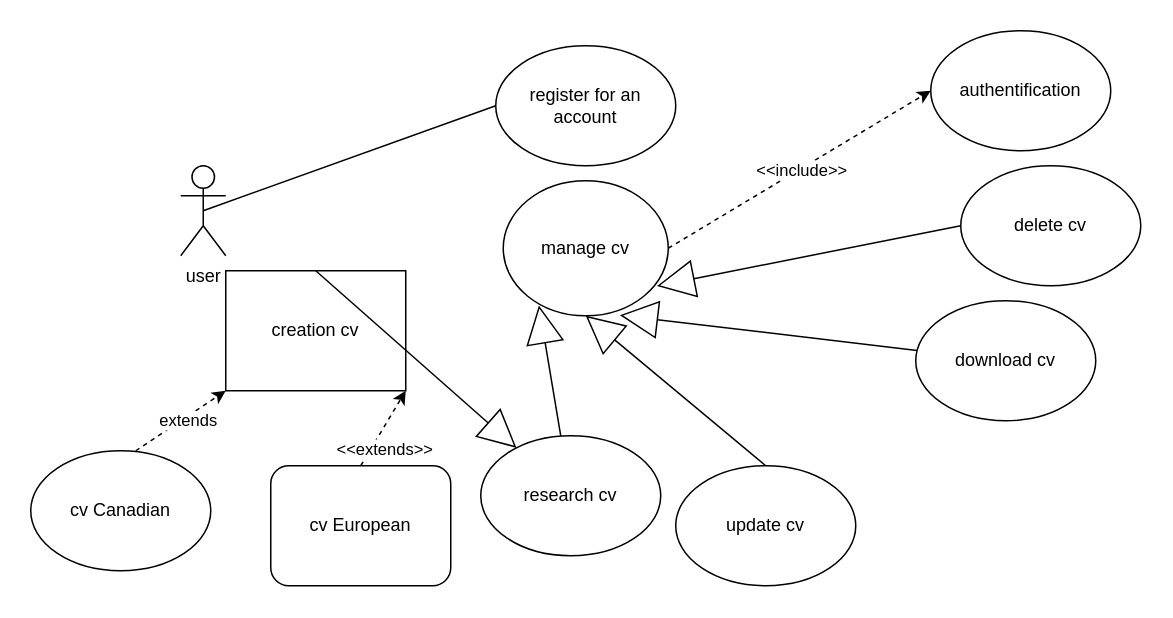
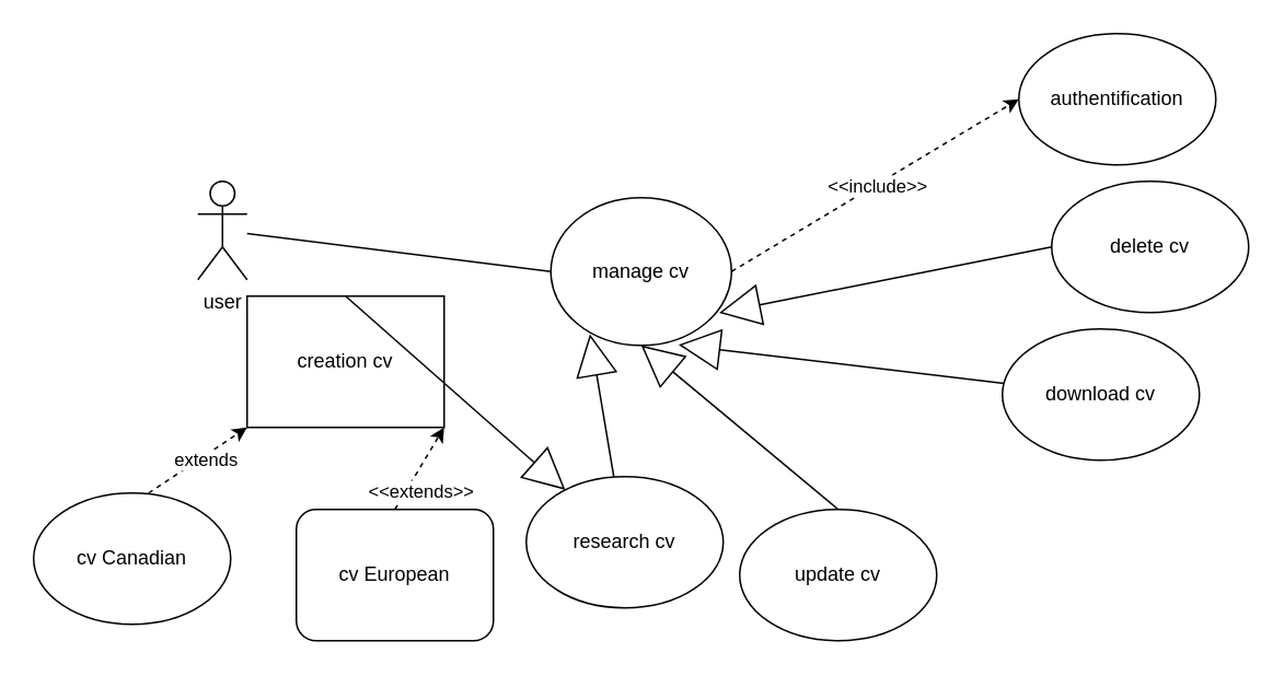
- <mxCell id="5" value="register for an account" style="ellipse;whiteSpace=wrap;html=1;" vertex="1" parent="1"><mxGeometry x="330" y="30" width="120" height="80" as="geometry" /></mxCell>
- <mxCell id="2" style="rounded=0;orthogonalLoop=1;jettySize=auto;html=1;exitX=0.5;exitY=0.5;exitDx=0;exitDy=0;exitPerimeter=0;endArrow=none;startFill=0;entryX=0;entryY=0.5;entryDx=0;entryDy=0;" edge="1" parent="1" source="4" target="5"><mxGeometry relative="1" as="geometry"><mxPoint x="210" y="110" as="targetPoint" /></mxGeometry></mxCell>
+ <mxCell id="3" style="rounded=0;orthogonalLoop=1;jettySize=auto;html=1;entryX=0;entryY=0.5;entryDx=0;entryDy=0;endArrow=none;startFill=0;" edge="1" parent="1" source="4" target="9"><mxGeometry relative="1" as="geometry" /></mxCell>
